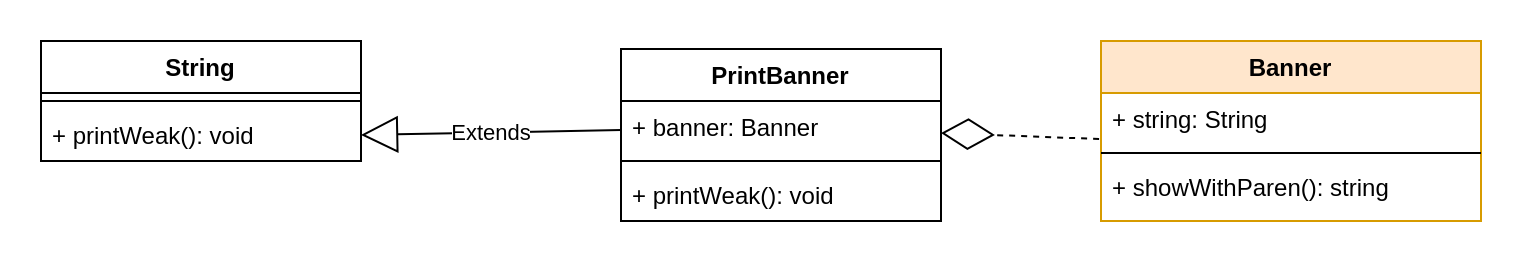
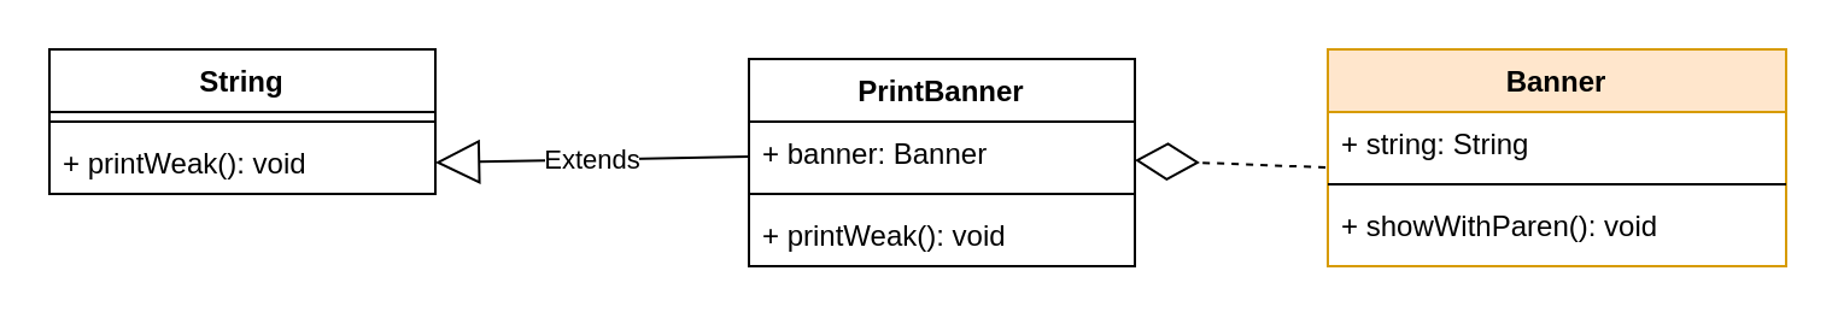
- <mxCell id="5" value="+ showWithParen(): string" style="text;strokeColor=none;fillColor=none;align=left;verticalAlign=top;spacingLeft=4;spacingRight=4;overflow=hidden;rotatable=0;points=[[0,0.5],[1,0.5]];portConstraint=eastwest;" vertex="1" parent="2"><mxGeometry y="60" width="190" height="30" as="geometry" /></mxCell>
+ <mxCell id="5" value="+ showWithParen(): void" style="text;strokeColor=none;fillColor=none;align=left;verticalAlign=top;spacingLeft=4;spacingRight=4;overflow=hidden;rotatable=0;points=[[0,0.5],[1,0.5]];portConstraint=eastwest;" vertex="1" parent="2"><mxGeometry y="60" width="190" height="30" as="geometry" /></mxCell>
